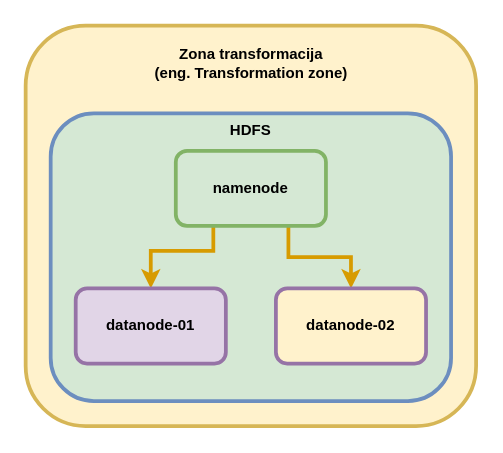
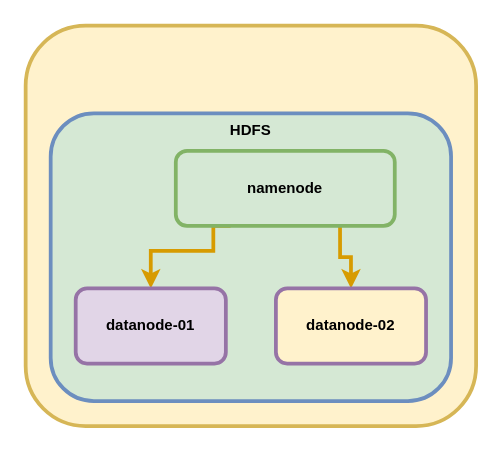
- <mxCell id="3" value="&lt;b&gt;Zona transformacija&lt;br&gt;(eng. Transformation zone)&lt;/b&gt;" style="text;html=1;align=center;verticalAlign=middle;resizable=0;points=[];autosize=1;strokeColor=none;fillColor=none;" vertex="1" parent="1"><mxGeometry x="110" y="30" width="180" height="40" as="geometry" /></mxCell>
- <mxCell id="7" value="namenode" style="rounded=1;whiteSpace=wrap;html=1;fontStyle=1;strokeWidth=3;fillColor=#d5e8d4;strokeColor=#82b366;" vertex="1" parent="1"><mxGeometry x="140" y="120" width="120" height="60" as="geometry" /></mxCell>
+ <mxCell id="7" value="namenode" style="rounded=1;whiteSpace=wrap;html=1;fontStyle=1;strokeWidth=3;fillColor=#d5e8d4;strokeColor=#82b366;" vertex="1" parent="1"><mxGeometry x="140" y="120" width="175" height="60" as="geometry" /></mxCell>
